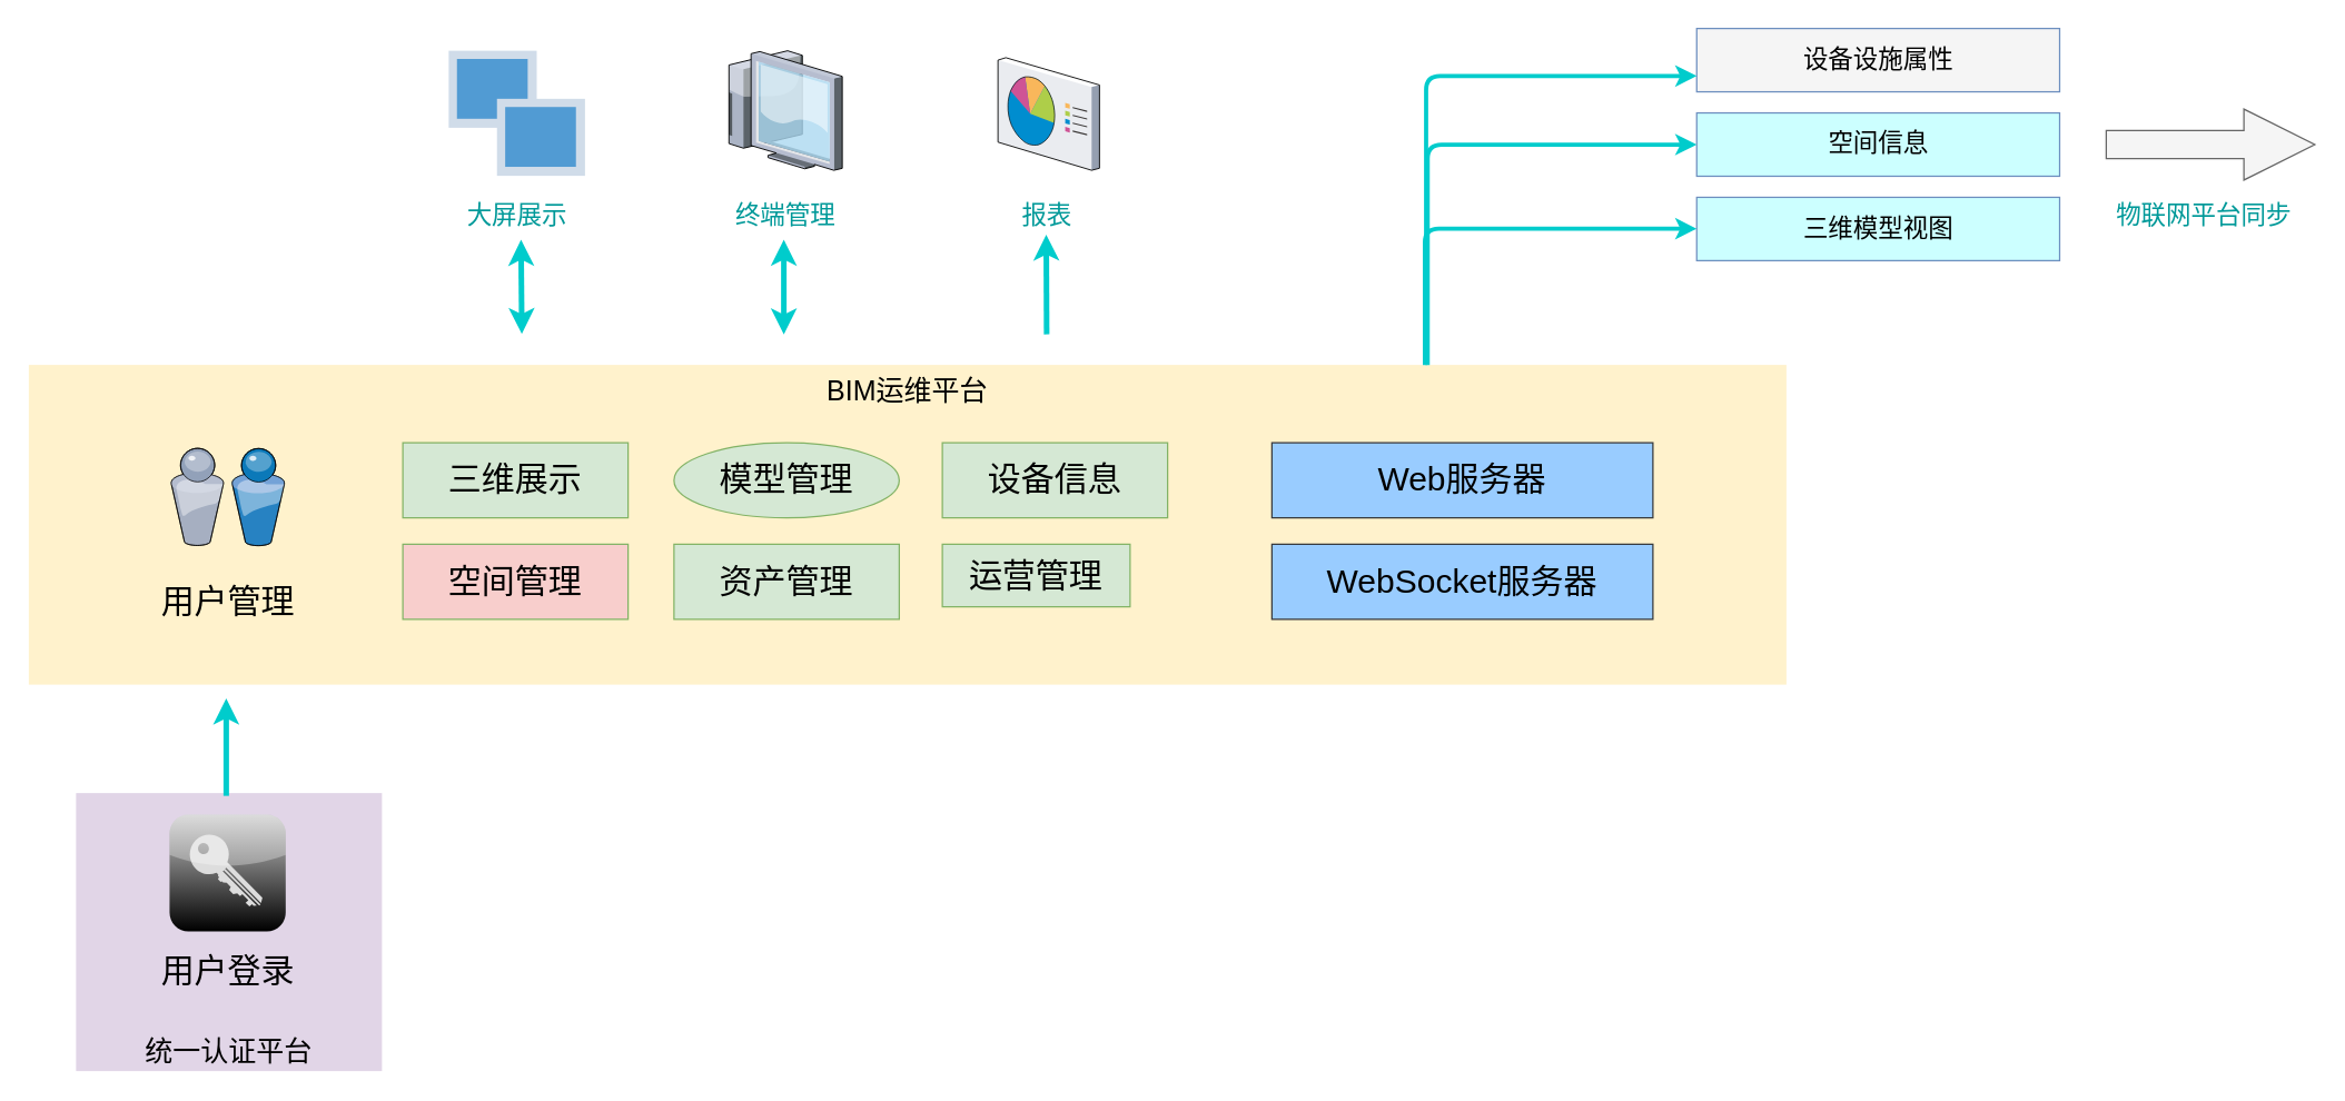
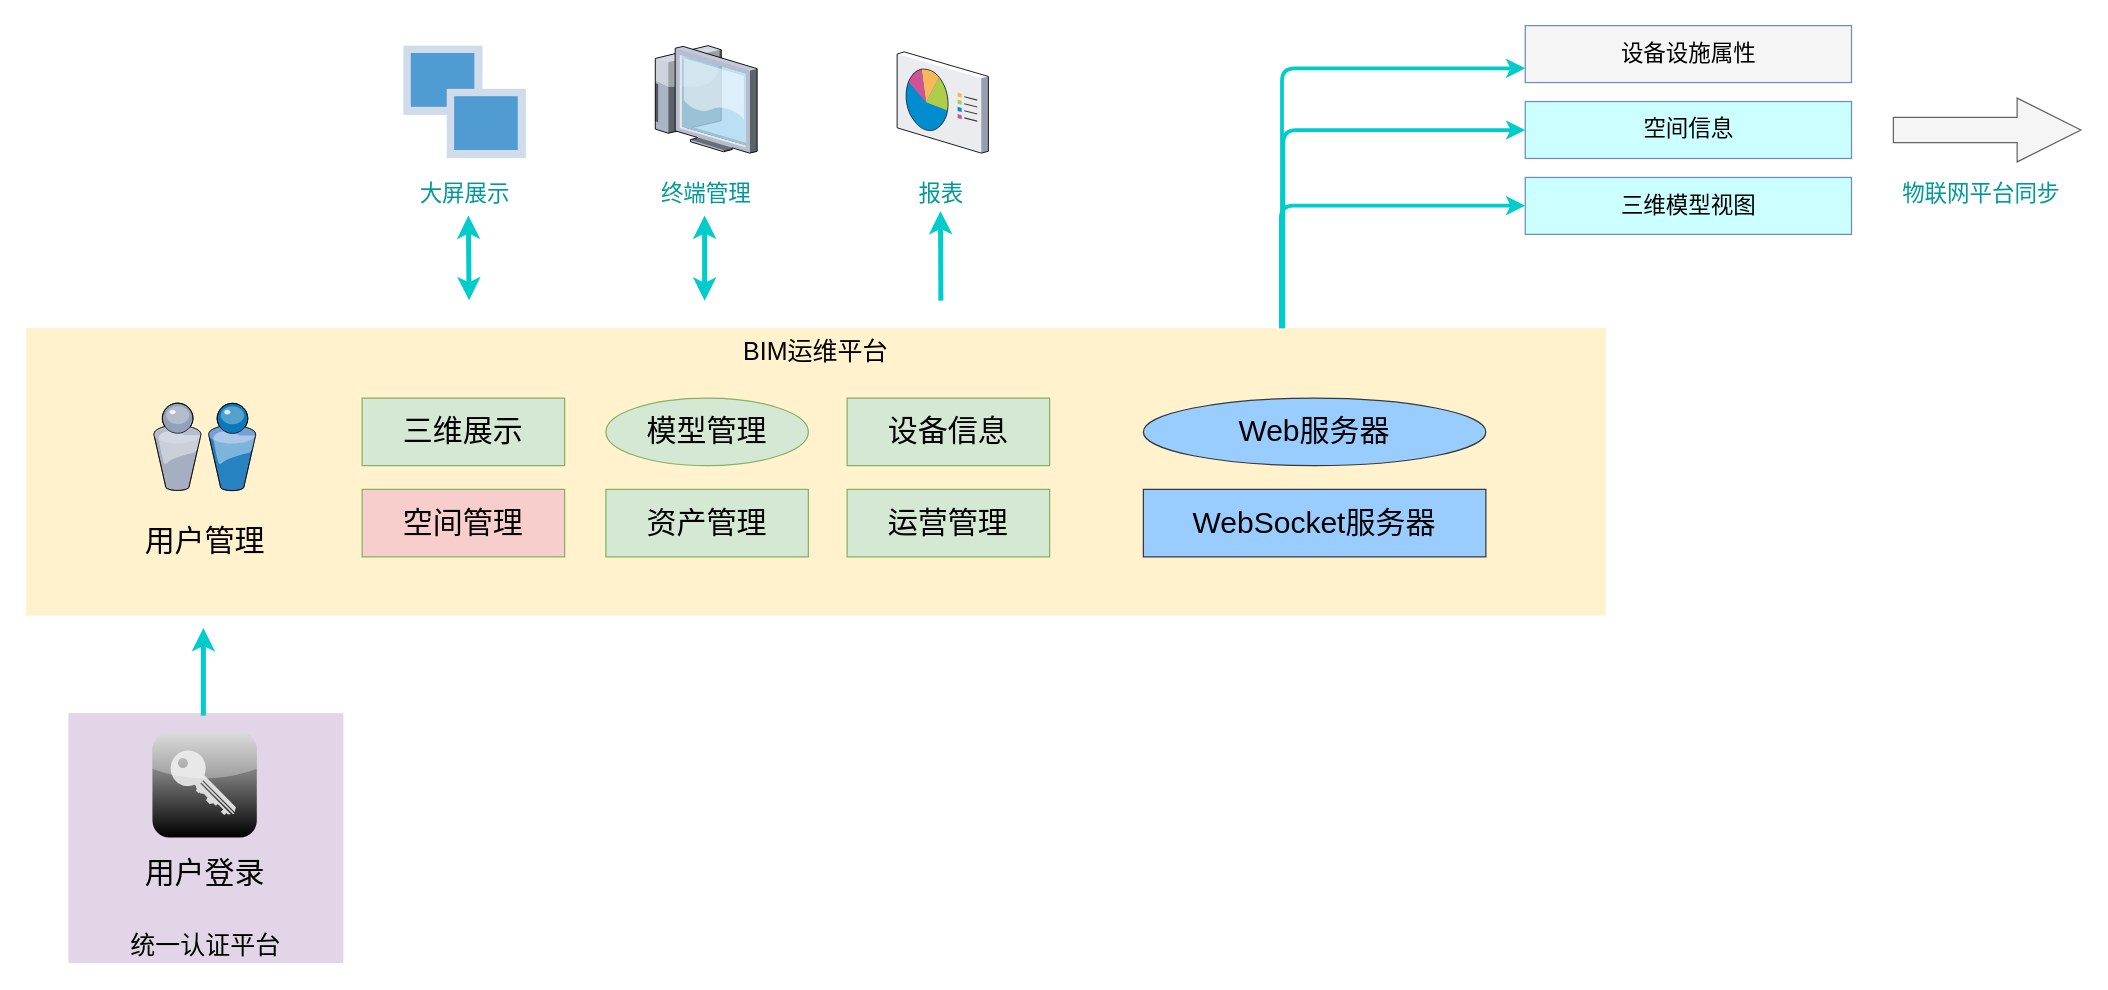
- <mxCell id="14" value="Web服务器" style="whiteSpace=wrap;html=1;fillColor=#99CCFF;fontSize=24;strokeColor=#36393d;verticalAlign=middle;align=center;horizontal=1;" vertex="1" parent="13"><mxGeometry width="274" height="54" as="geometry" /></mxCell>
+ <mxCell id="14" value="Web服务器" style="ellipse;whiteSpace=wrap;html=1;fillColor=#99CCFF;fontSize=24;strokeColor=#36393d;verticalAlign=middle;align=center;horizontal=1;" vertex="1" parent="13"><mxGeometry width="274" height="54" as="geometry" /></mxCell>
- <mxCell id="21" value="运营管理" style="whiteSpace=wrap;html=1;fillColor=#d5e8d4;fontSize=24;strokeColor=#82b366;verticalAlign=middle;align=center;horizontal=1;" vertex="1" parent="16"><mxGeometry x="388" y="73" width="135" height="45" as="geometry" /></mxCell>
+ <mxCell id="21" value="运营管理" style="whiteSpace=wrap;html=1;fillColor=#d5e8d4;fontSize=24;strokeColor=#82b366;verticalAlign=middle;align=center;horizontal=1;" vertex="1" parent="16"><mxGeometry x="388" y="73" width="162" height="54" as="geometry" /></mxCell>
